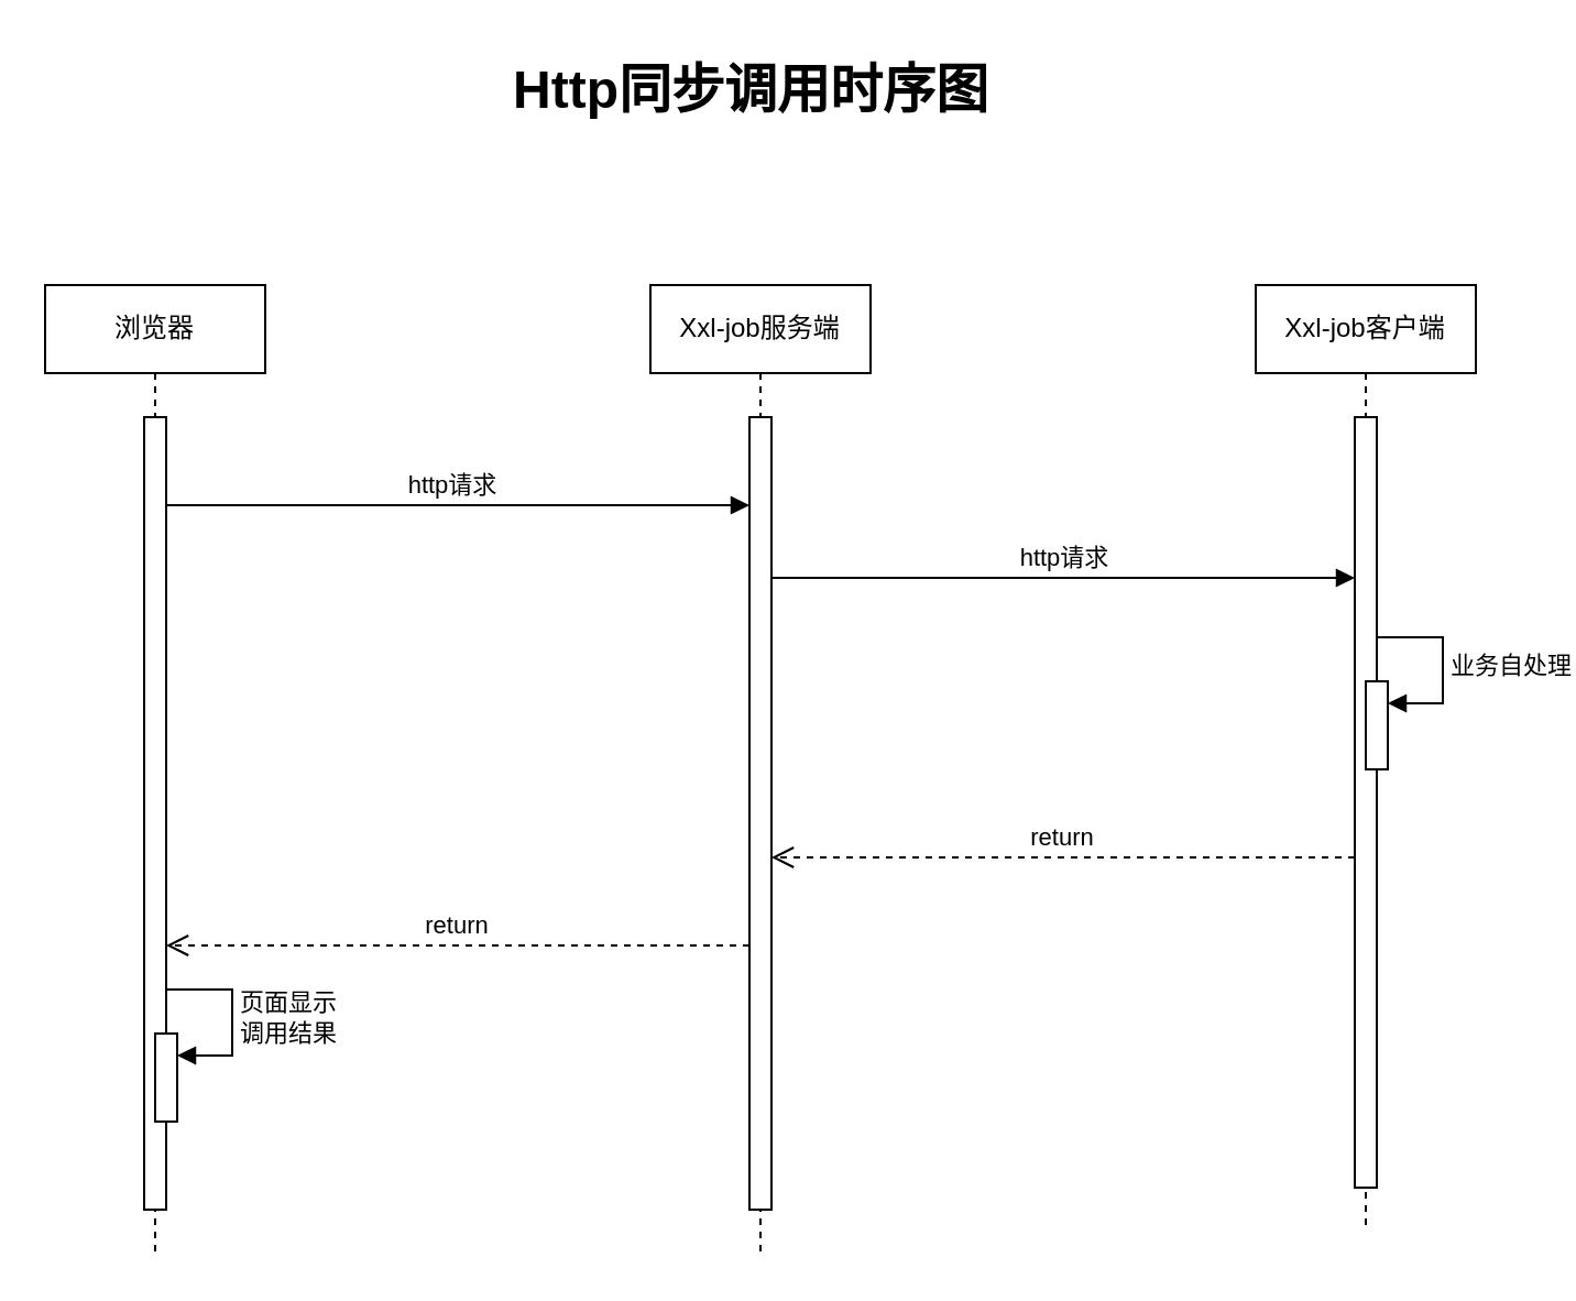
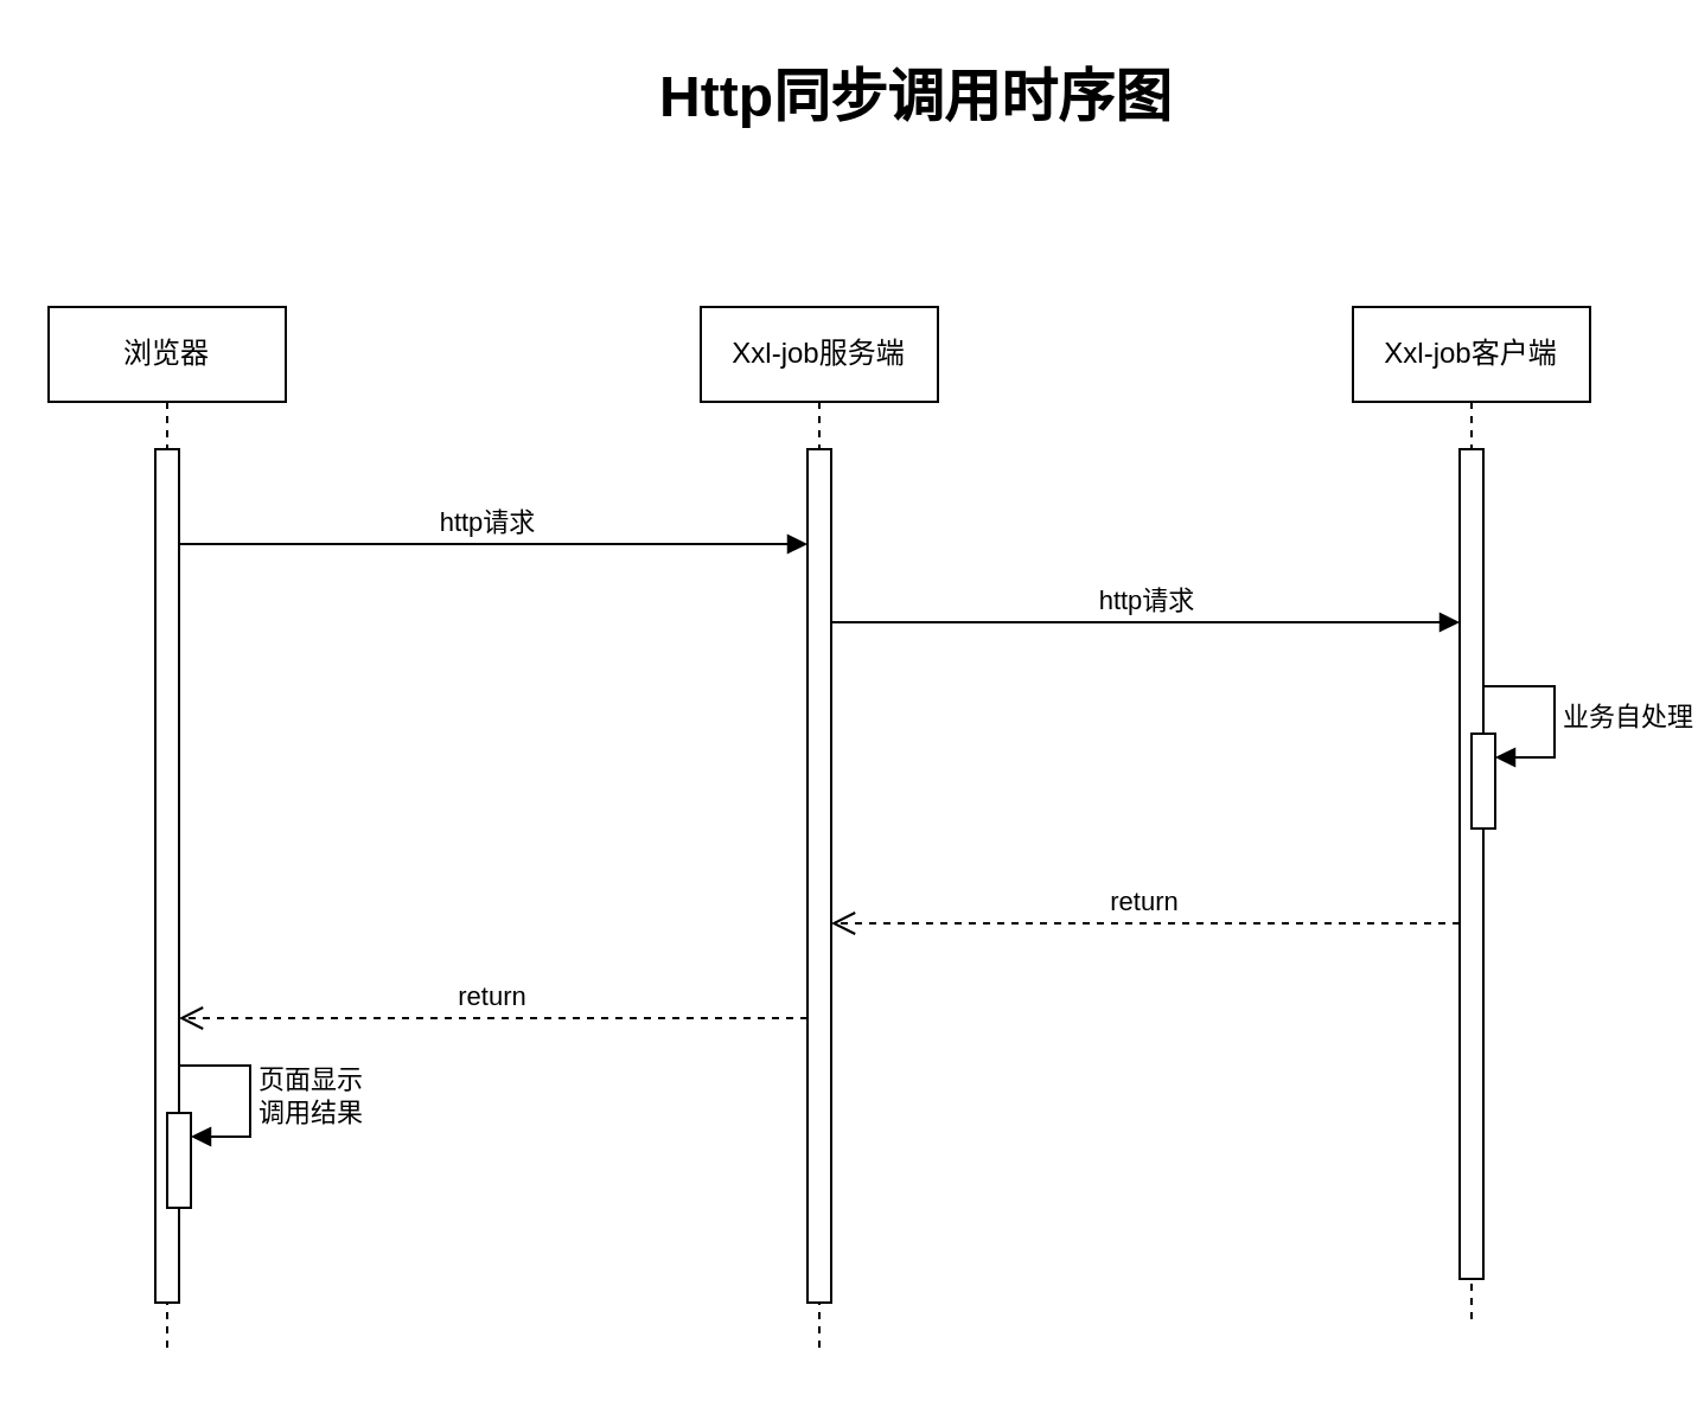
- <mxCell id="16" value="&lt;h1 style=&quot;margin-top: 0px;&quot;&gt;Http同步调用时序图&lt;/h1&gt;" style="text;html=1;whiteSpace=wrap;overflow=hidden;rounded=0;" parent="1" vertex="1"><mxGeometry x="231" y="20" width="249" height="49" as="geometry" /></mxCell>
+ <mxCell id="16" value="&lt;h1 style=&quot;margin-top: 0px;&quot;&gt;Http同步调用时序图&lt;/h1&gt;" style="text;html=1;whiteSpace=wrap;overflow=hidden;rounded=0;" parent="1" vertex="1"><mxGeometry x="276" y="20" width="249" height="49" as="geometry" /></mxCell>
